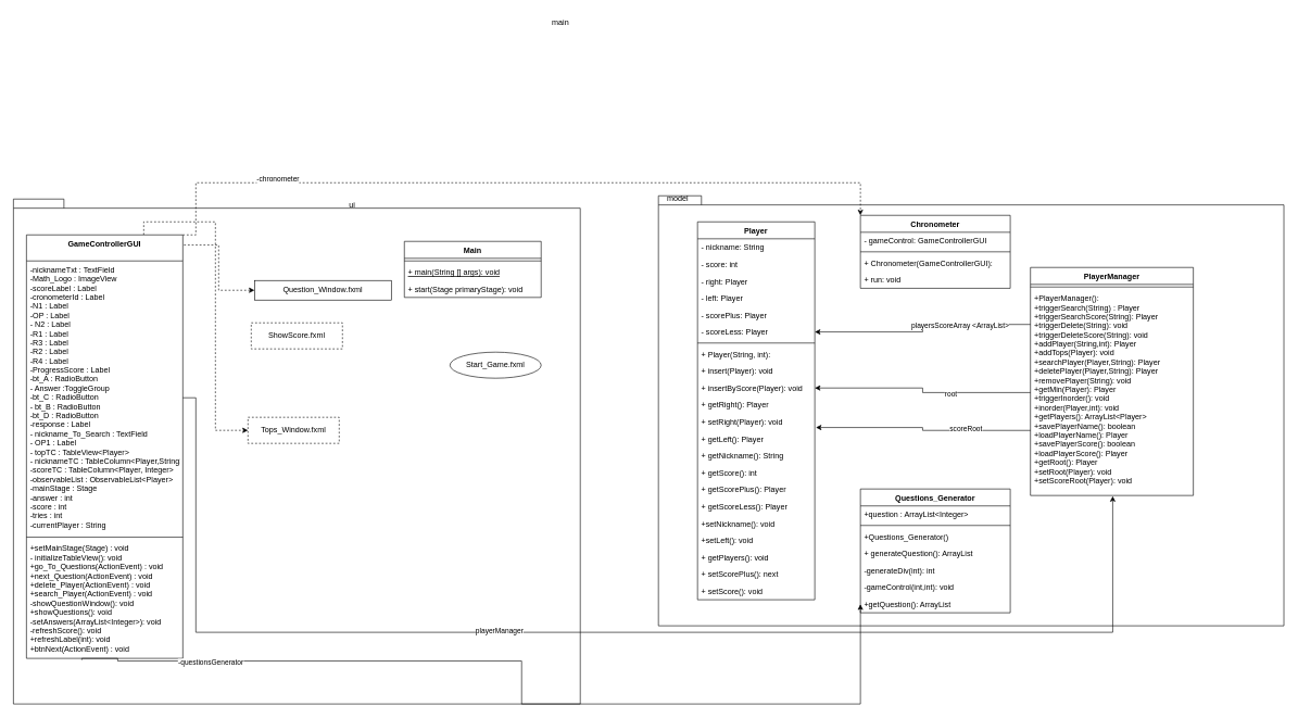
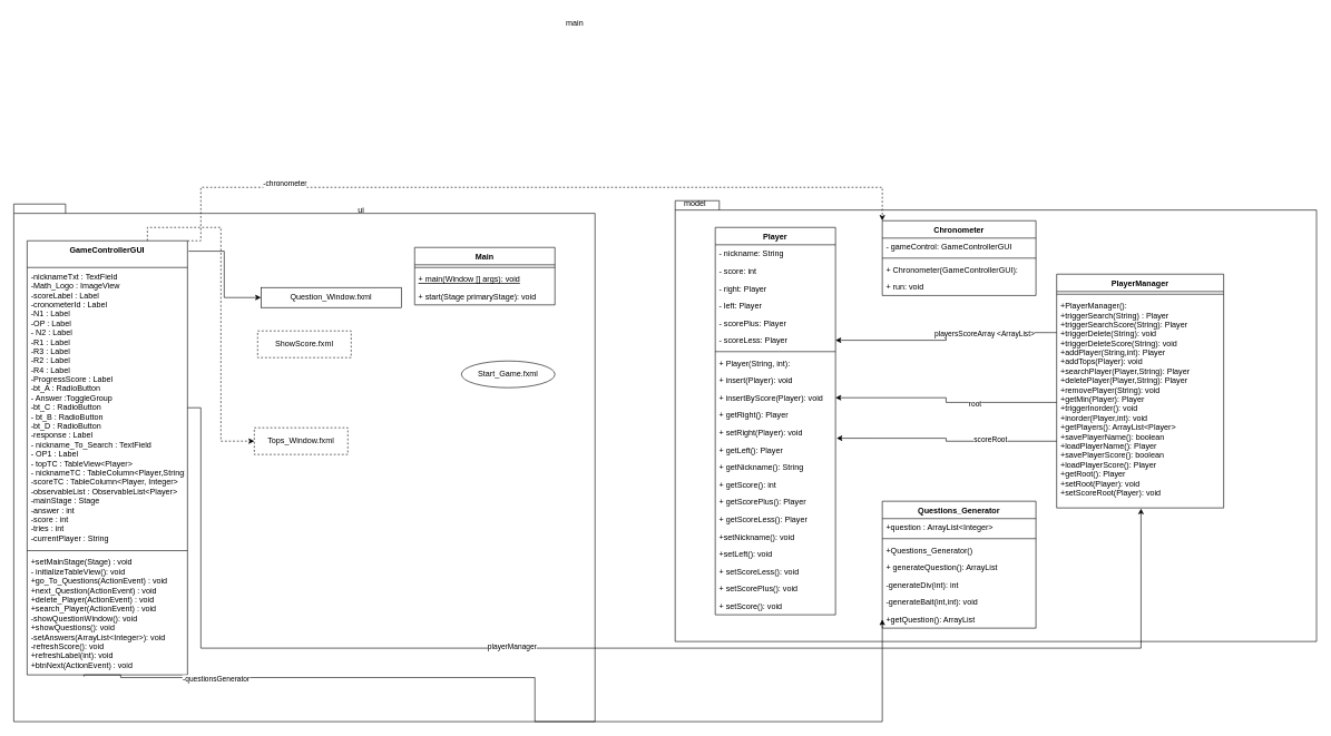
- <mxCell id="58" style="edgeStyle=orthogonalEdgeStyle;rounded=0;orthogonalLoop=1;jettySize=auto;html=1;entryX=0;entryY=0.5;entryDx=0;entryDy=0;exitX=1.007;exitY=0.024;exitDx=0;exitDy=0;exitPerimeter=0;dashed=1;" edge="1" parent="1" source="60" target="68"><mxGeometry relative="1" as="geometry"><mxPoint x="210" y="370" as="sourcePoint" /></mxGeometry></mxCell>
+ <mxCell id="58" style="edgeStyle=orthogonalEdgeStyle;rounded=0;orthogonalLoop=1;jettySize=auto;html=1;entryX=0;entryY=0.5;entryDx=0;entryDy=0;exitX=1.007;exitY=0.024;exitDx=0;exitDy=0;exitPerimeter=0;" edge="1" parent="1" source="60" target="68"><mxGeometry relative="1" as="geometry"><mxPoint x="210" y="370" as="sourcePoint" /></mxGeometry></mxCell>
- <mxCell id="7" value="+ main(String [] args): void" style="text;strokeColor=none;fillColor=none;align=left;verticalAlign=top;spacingLeft=4;spacingRight=4;overflow=hidden;rotatable=0;points=[[0,0.5],[1,0.5]];portConstraint=eastwest;fontStyle=4" parent="5" vertex="1"><mxGeometry y="34" width="210" height="26" as="geometry" /></mxCell>
+ <mxCell id="7" value="+ main(Window [] args): void" style="text;strokeColor=none;fillColor=none;align=left;verticalAlign=top;spacingLeft=4;spacingRight=4;overflow=hidden;rotatable=0;points=[[0,0.5],[1,0.5]];portConstraint=eastwest;fontStyle=4" parent="5" vertex="1"><mxGeometry y="34" width="210" height="26" as="geometry" /></mxCell>
- <mxCell id="36" value="+ getPlayers(): void" style="text;strokeColor=none;fillColor=none;align=left;verticalAlign=top;spacingLeft=4;spacingRight=4;overflow=hidden;rotatable=0;points=[[0,0.5],[1,0.5]];portConstraint=eastwest;" vertex="1" parent="16"><mxGeometry y="502" width="180" height="26" as="geometry" /></mxCell>
+ <mxCell id="36" value="+ setScoreLess(): void" style="text;strokeColor=none;fillColor=none;align=left;verticalAlign=top;spacingLeft=4;spacingRight=4;overflow=hidden;rotatable=0;points=[[0,0.5],[1,0.5]];portConstraint=eastwest;" vertex="1" parent="16"><mxGeometry y="502" width="180" height="26" as="geometry" /></mxCell>
- <mxCell id="37" value="+ setScorePlus(): next" style="text;strokeColor=none;fillColor=none;align=left;verticalAlign=top;spacingLeft=4;spacingRight=4;overflow=hidden;rotatable=0;points=[[0,0.5],[1,0.5]];portConstraint=eastwest;" vertex="1" parent="16"><mxGeometry y="528" width="180" height="26" as="geometry" /></mxCell>
+ <mxCell id="37" value="+ setScorePlus(): void" style="text;strokeColor=none;fillColor=none;align=left;verticalAlign=top;spacingLeft=4;spacingRight=4;overflow=hidden;rotatable=0;points=[[0,0.5],[1,0.5]];portConstraint=eastwest;" vertex="1" parent="16"><mxGeometry y="528" width="180" height="26" as="geometry" /></mxCell>
- <mxCell id="54" value="-gameControl(int,int): void" style="text;strokeColor=none;fillColor=none;align=left;verticalAlign=top;spacingLeft=4;spacingRight=4;overflow=hidden;rotatable=0;points=[[0,0.5],[1,0.5]];portConstraint=eastwest;" vertex="1" parent="48"><mxGeometry y="138" width="230" height="26" as="geometry" /></mxCell>
+ <mxCell id="54" value="-generateBait(int,int): void" style="text;strokeColor=none;fillColor=none;align=left;verticalAlign=top;spacingLeft=4;spacingRight=4;overflow=hidden;rotatable=0;points=[[0,0.5],[1,0.5]];portConstraint=eastwest;" vertex="1" parent="48"><mxGeometry y="138" width="230" height="26" as="geometry" /></mxCell>
